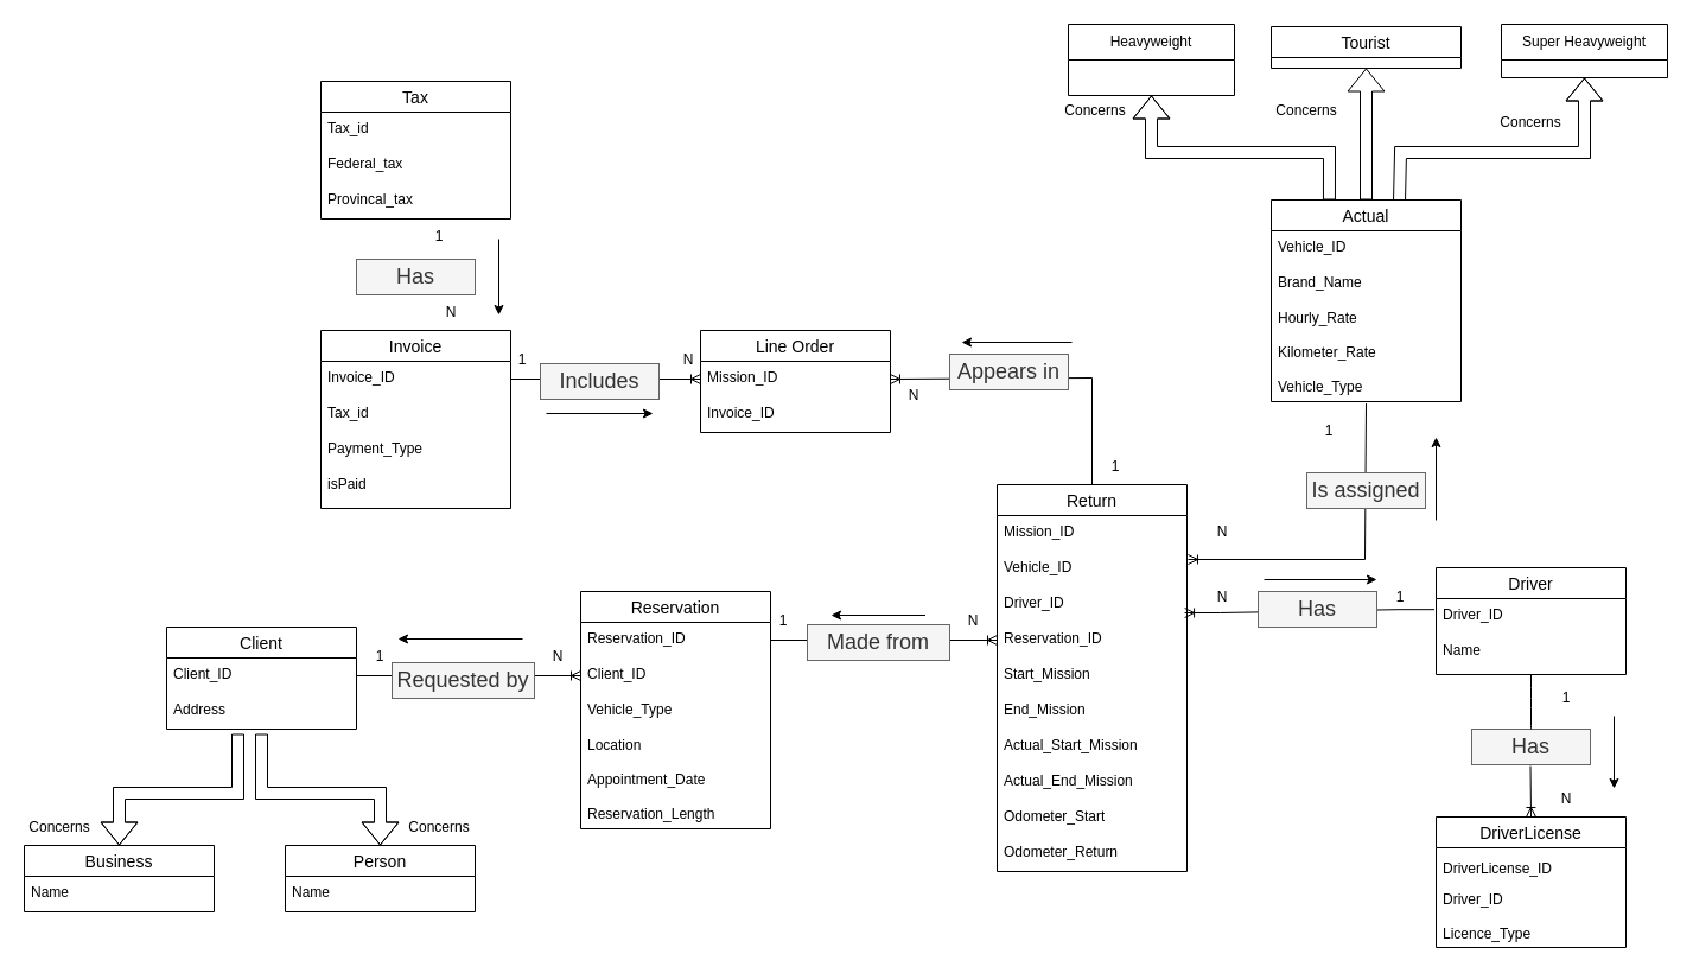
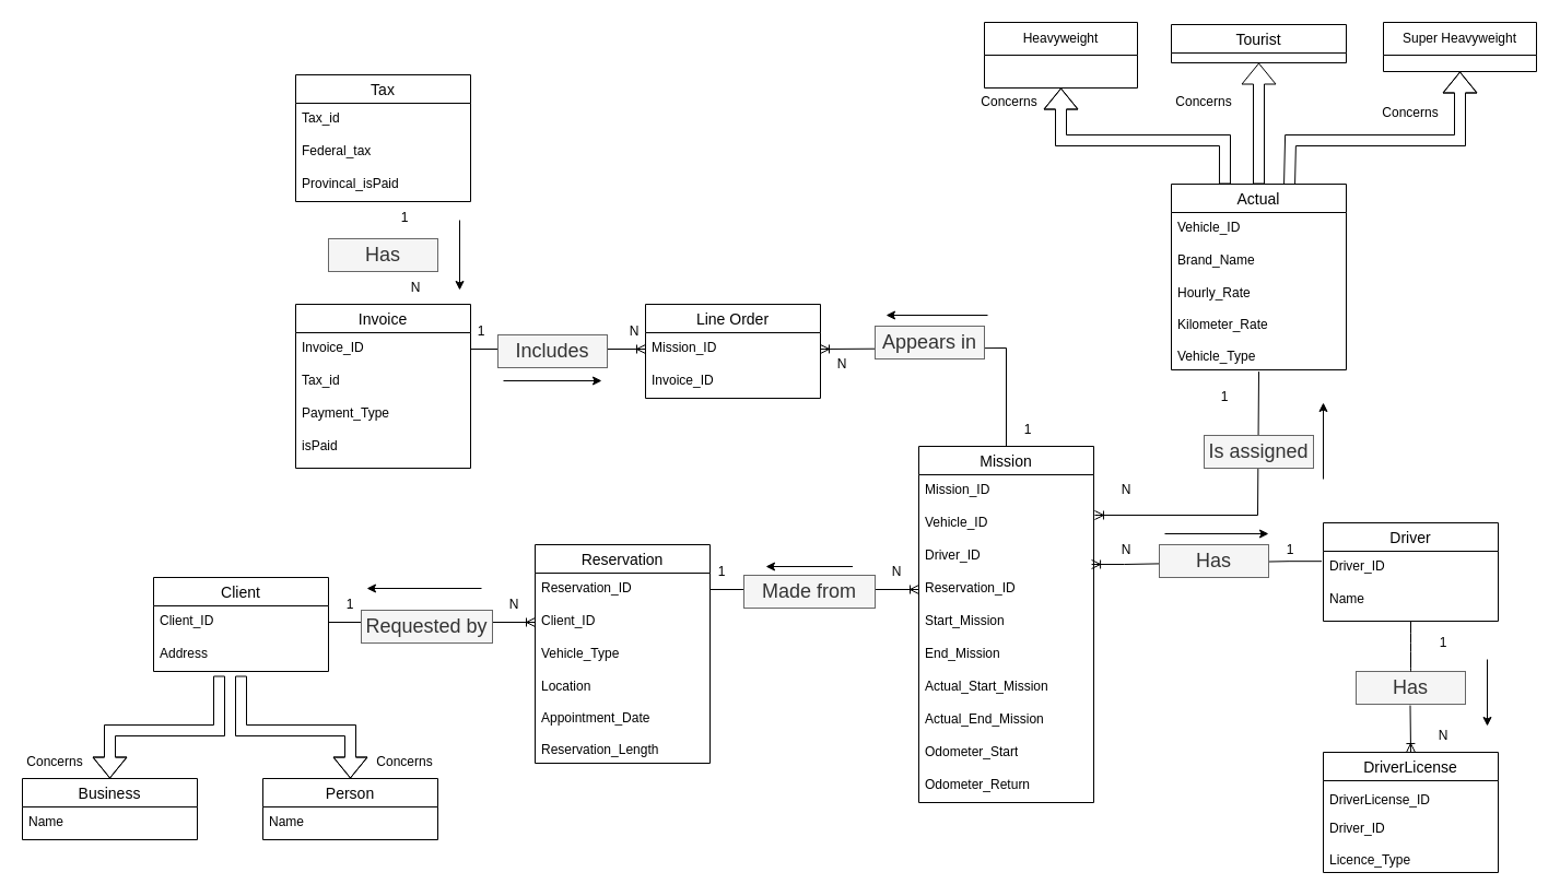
- <mxCell id="53" value="Provincal_tax" style="text;strokeColor=none;fillColor=none;spacingLeft=4;spacingRight=4;overflow=hidden;rotatable=0;points=[[0,0.5],[1,0.5]];portConstraint=eastwest;fontSize=12;whiteSpace=wrap;html=1;" parent="50" vertex="1"><mxGeometry y="86" width="160" height="30" as="geometry" /></mxCell>
+ <mxCell id="53" value="Provincal_isPaid" style="text;strokeColor=none;fillColor=none;spacingLeft=4;spacingRight=4;overflow=hidden;rotatable=0;points=[[0,0.5],[1,0.5]];portConstraint=eastwest;fontSize=12;whiteSpace=wrap;html=1;" parent="50" vertex="1"><mxGeometry y="86" width="160" height="30" as="geometry" /></mxCell>
- <mxCell id="2" value="Return" style="swimlane;fontStyle=0;childLayout=stackLayout;horizontal=1;startSize=26;horizontalStack=0;resizeParent=1;resizeParentMax=0;resizeLast=0;collapsible=1;marginBottom=0;align=center;fontSize=14;" parent="1" vertex="1"><mxGeometry x="840" y="408" width="160" height="326" as="geometry" /></mxCell>
+ <mxCell id="2" value="Mission" style="swimlane;fontStyle=0;childLayout=stackLayout;horizontal=1;startSize=26;horizontalStack=0;resizeParent=1;resizeParentMax=0;resizeLast=0;collapsible=1;marginBottom=0;align=center;fontSize=14;" parent="1" vertex="1"><mxGeometry x="840" y="408" width="160" height="326" as="geometry" /></mxCell>
